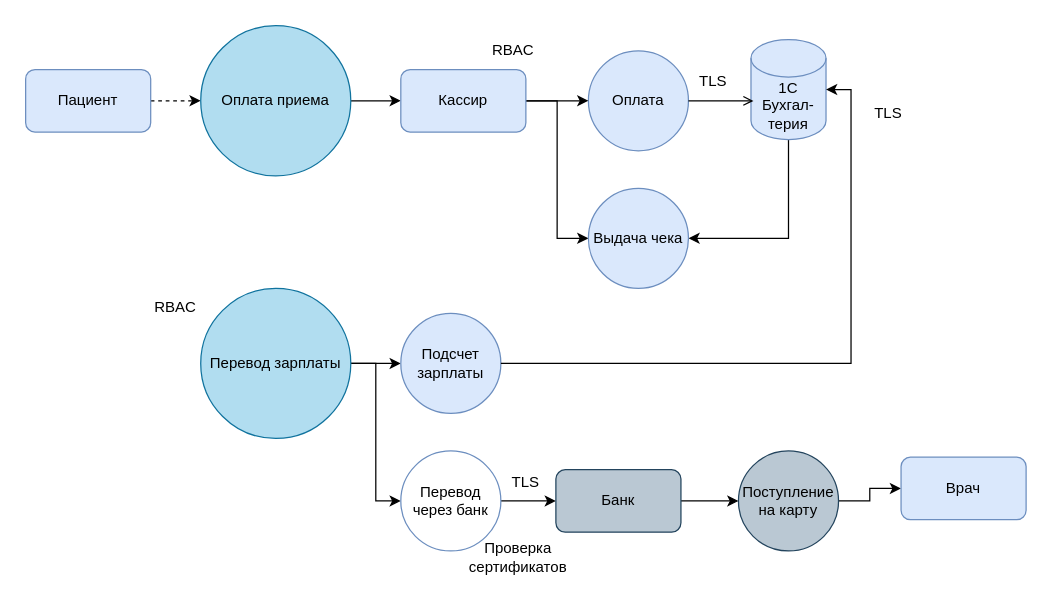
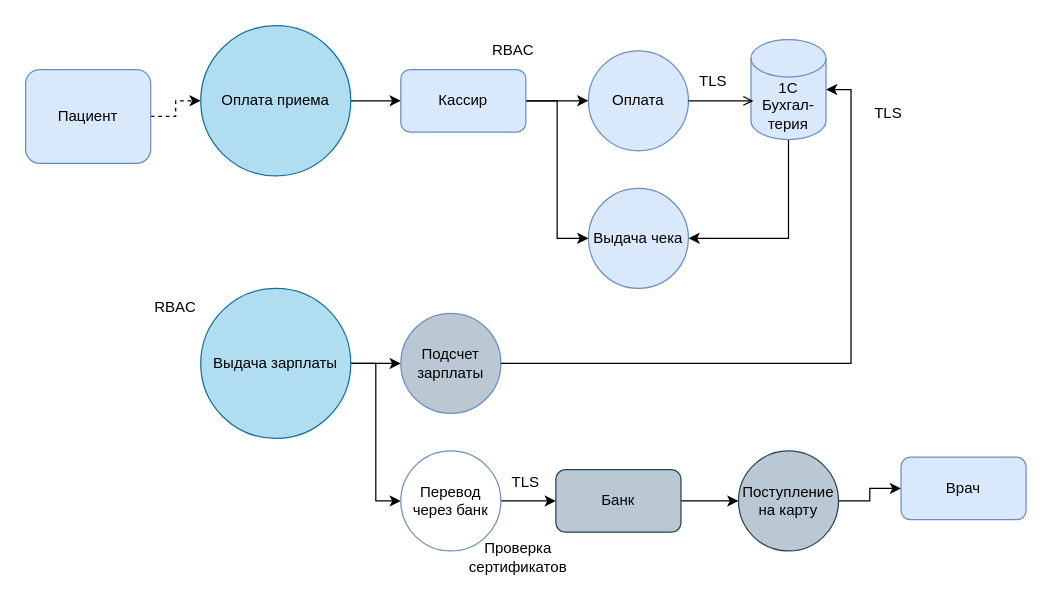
- <mxCell id="3" value="Пациент" style="html=1;dashed=0;whiteSpace=wrap;rounded=1;fillColor=#dae8fc;strokeColor=#6c8ebf;" parent="1" vertex="1"><mxGeometry x="20" y="55" width="100" height="50" as="geometry" /></mxCell>
+ <mxCell id="3" value="Пациент" style="html=1;dashed=0;whiteSpace=wrap;rounded=1;fillColor=#dae8fc;strokeColor=#6c8ebf;" parent="1" vertex="1"><mxGeometry x="20" y="55" width="100" height="75" as="geometry" /></mxCell>
- <mxCell id="16" value="Перевод зарплаты" style="ellipse;whiteSpace=wrap;html=1;aspect=fixed;fillColor=#b1ddf0;strokeColor=#10739e;" parent="1" vertex="1"><mxGeometry x="160" y="230" width="120" height="120" as="geometry" /></mxCell>
+ <mxCell id="16" value="Выдача зарплаты" style="ellipse;whiteSpace=wrap;html=1;aspect=fixed;fillColor=#b1ddf0;strokeColor=#10739e;" parent="1" vertex="1"><mxGeometry x="160" y="230" width="120" height="120" as="geometry" /></mxCell>
- <mxCell id="17" value="Подсчет зарплаты" style="ellipse;whiteSpace=wrap;html=1;aspect=fixed;fillColor=#dae8fc;strokeColor=#6c8ebf;" parent="1" vertex="1"><mxGeometry x="320" y="250" width="80" height="80" as="geometry" /></mxCell>
+ <mxCell id="17" value="Подсчет зарплаты" style="ellipse;whiteSpace=wrap;html=1;aspect=fixed;fillColor=#bac8d3;strokeColor=#6c8ebf;" parent="1" vertex="1"><mxGeometry x="320" y="250" width="80" height="80" as="geometry" /></mxCell>
